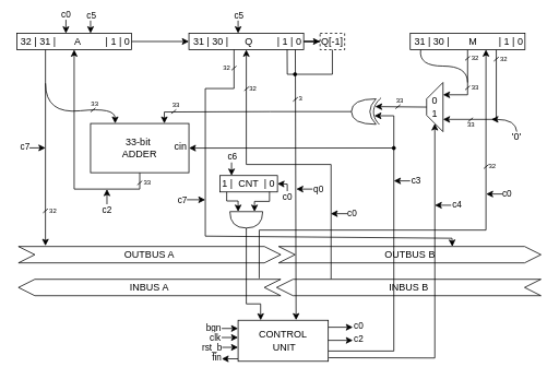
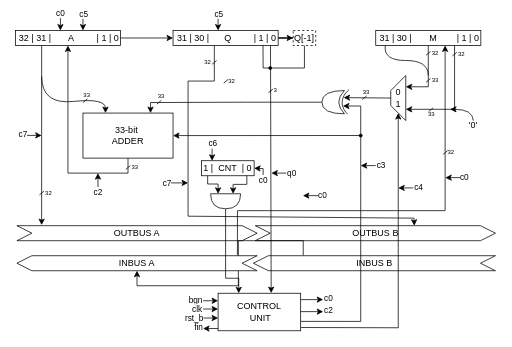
- <mxCell id="11" value="cin" style="text;html=1;align=center;verticalAlign=middle;whiteSpace=wrap;rounded=0;" vertex="1" parent="1"><mxGeometry x="210" y="169" width="20" height="20" as="geometry" /></mxCell>
- <mxCell id="16" style="edgeStyle=orthogonalEdgeStyle;rounded=0;orthogonalLoop=1;jettySize=auto;html=1;exitX=0.794;exitY=1.015;exitDx=0;exitDy=0;entryX=0.5;entryY=1;entryDx=0;entryDy=0;exitPerimeter=0;" edge="1" parent="1" source="18" target="5"><mxGeometry relative="1" as="geometry" /></mxCell>
+ <mxCell id="16" style="edgeStyle=orthogonalEdgeStyle;rounded=0;orthogonalLoop=1;jettySize=auto;html=1;exitX=0.794;exitY=1.015;exitDx=0;exitDy=0;exitPerimeter=0;" edge="1" parent="1" source="18" target="17"><mxGeometry relative="1" as="geometry" /></mxCell>
